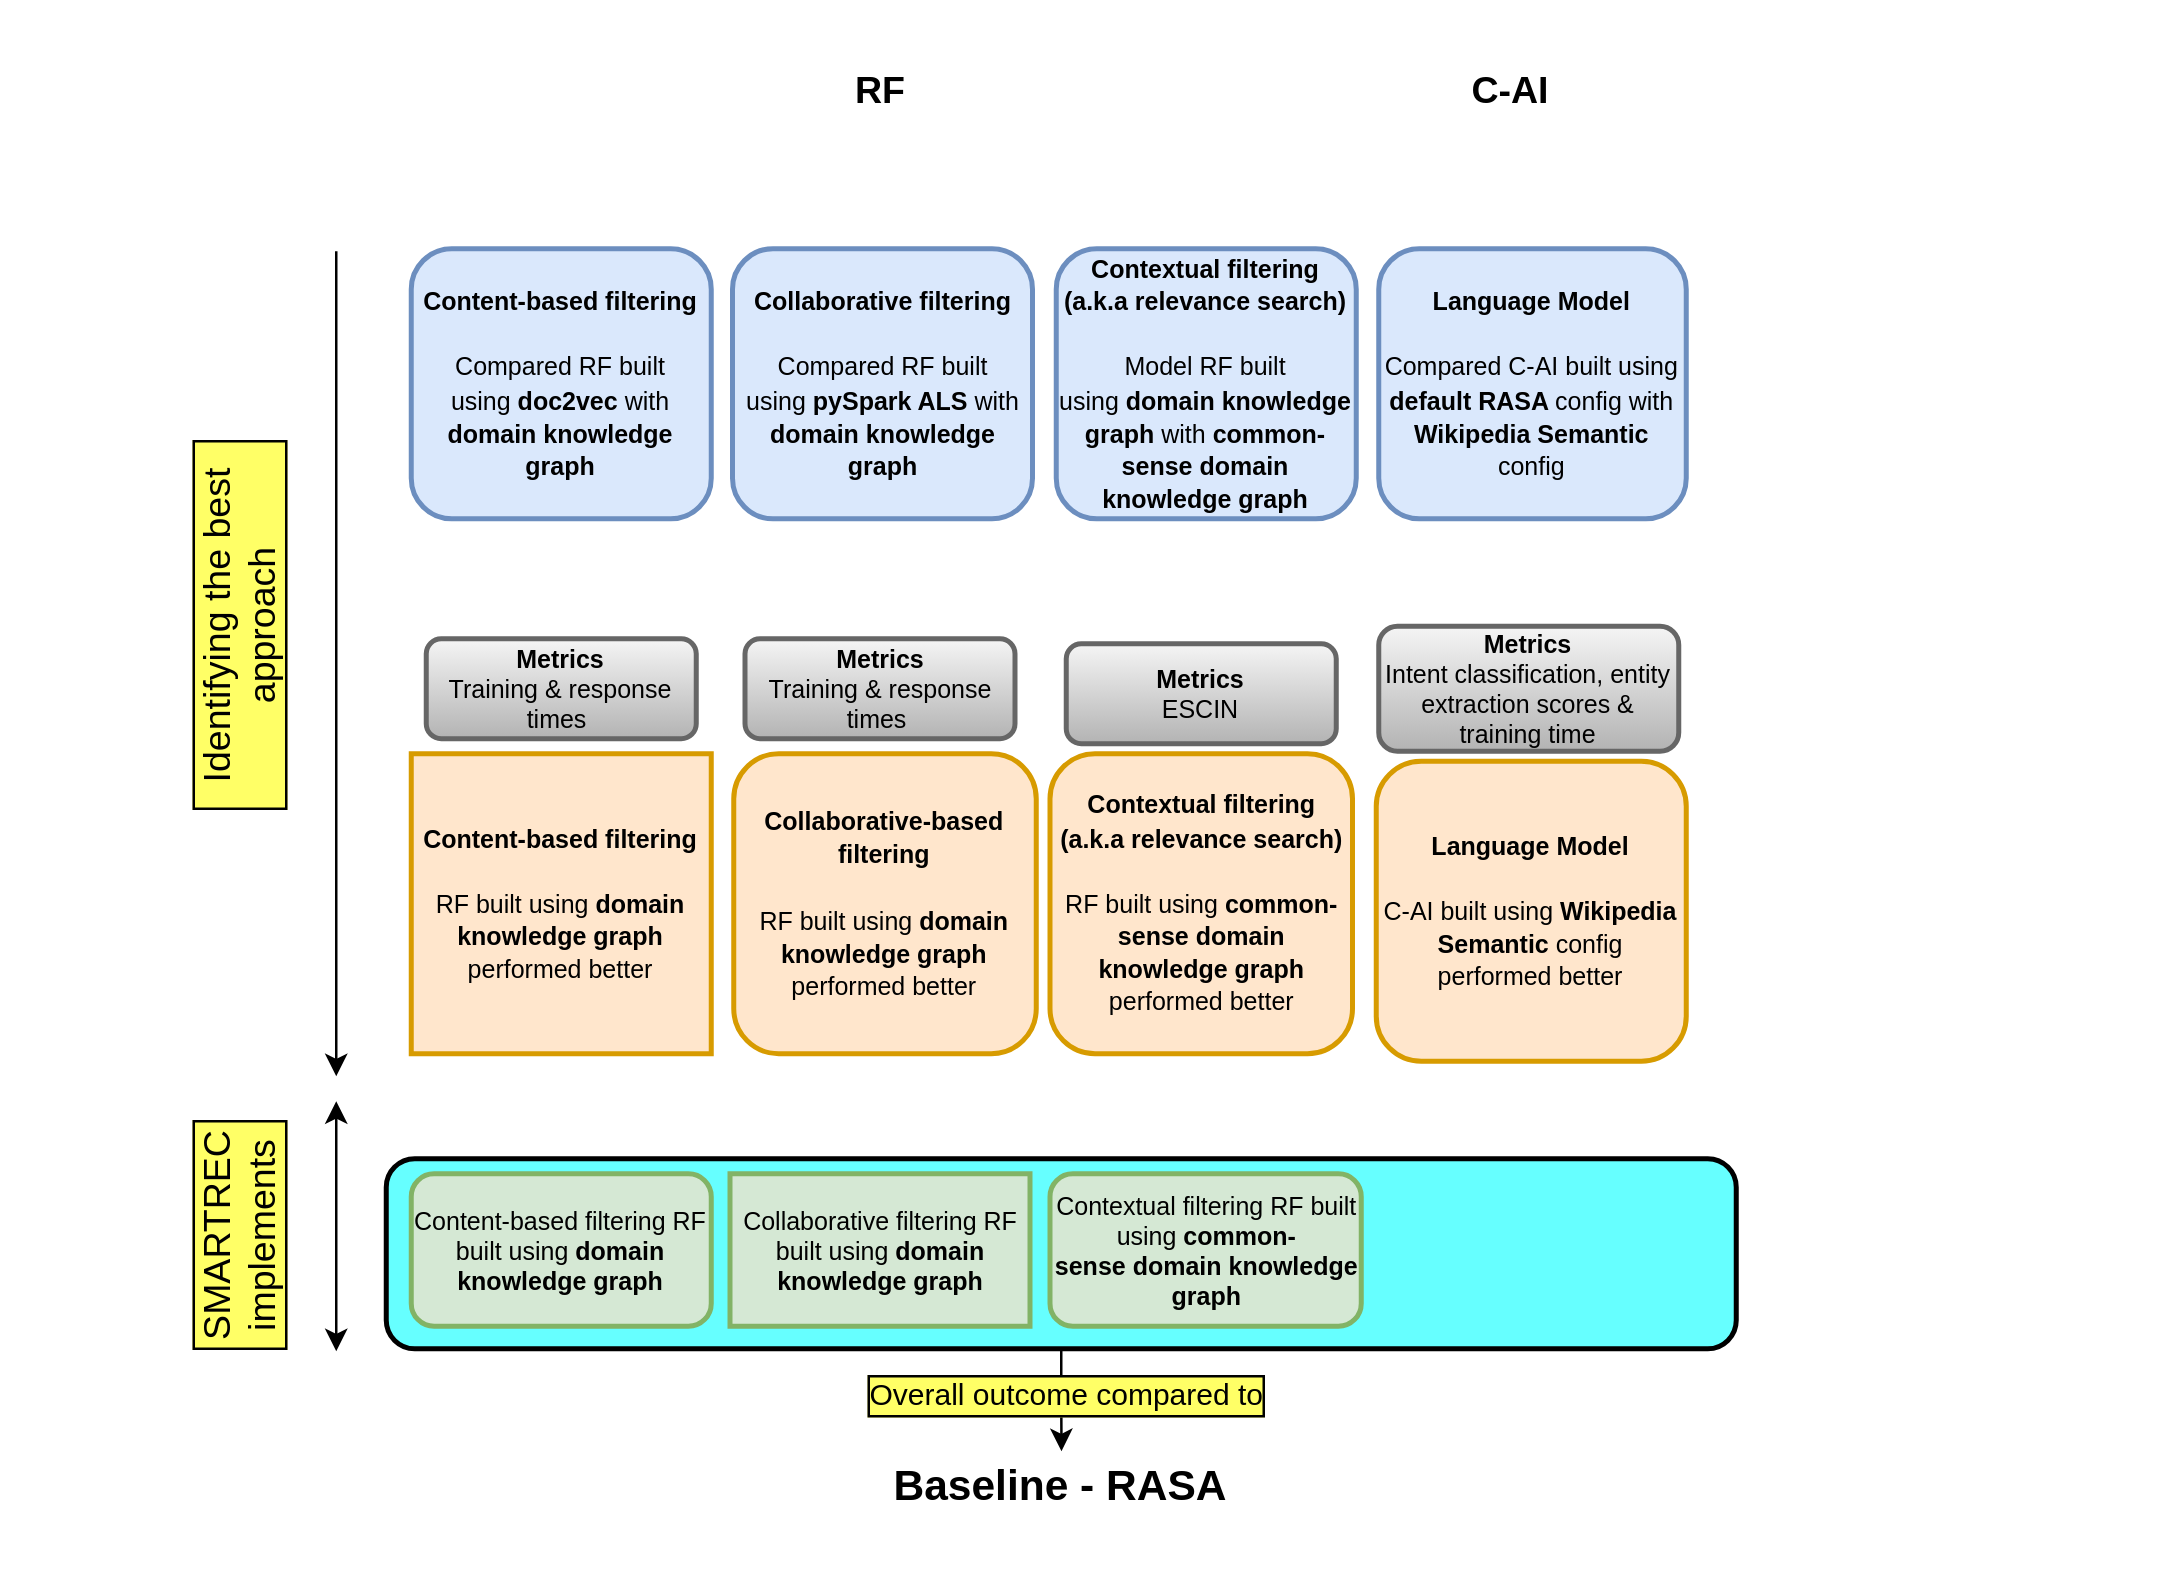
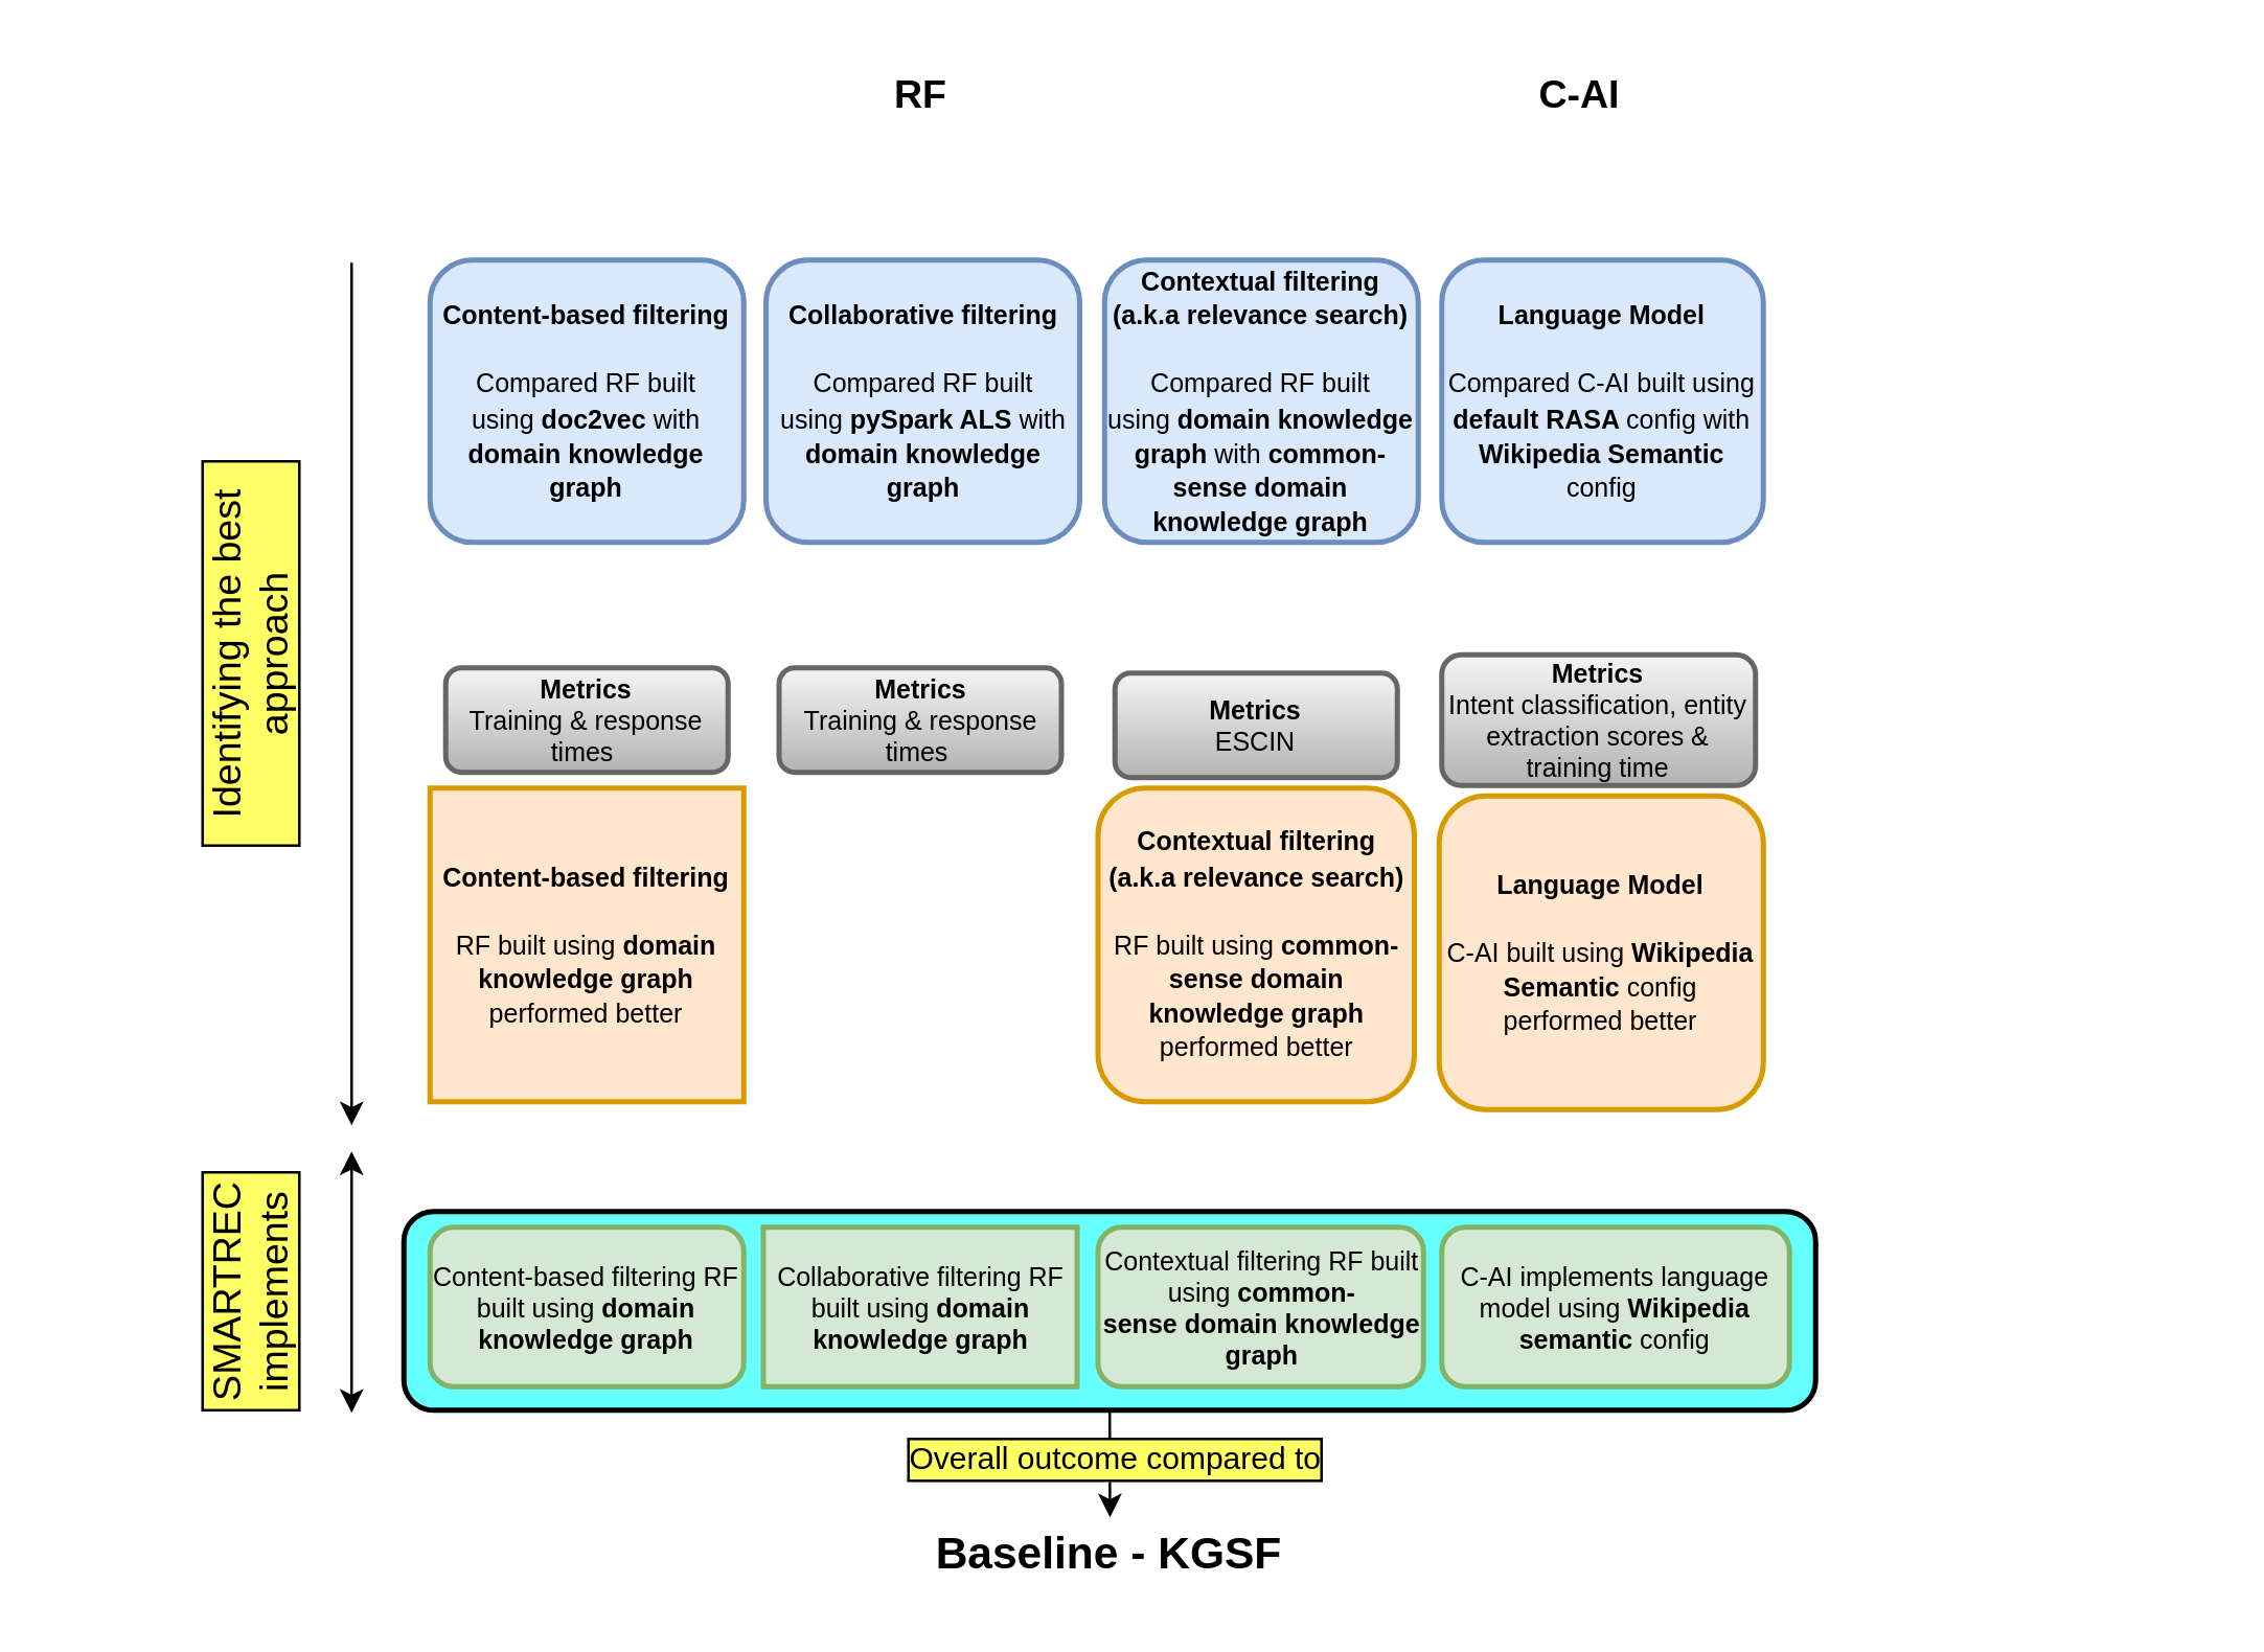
- <mxCell id="16" value="&lt;font style=&quot;font-size: 10px&quot;&gt;&lt;b&gt;Contextual filtering&lt;br&gt;(a.k.a relevance search)&lt;br&gt;&lt;/b&gt;&lt;br&gt;Model RF built using&amp;nbsp;&lt;b&gt;domain knowledge graph&lt;/b&gt; with &lt;b&gt;common-sense&lt;/b&gt;&amp;nbsp;&lt;b&gt;domain knowledge graph&lt;/b&gt;&lt;/font&gt;" style="rounded=1;whiteSpace=wrap;html=1;fontSize=11;strokeColor=#6c8ebf;strokeWidth=2;fillColor=#dae8fc;" vertex="1" parent="1"><mxGeometry x="422" y="99" width="120" height="108" as="geometry" /></mxCell>
+ <mxCell id="16" value="&lt;font style=&quot;font-size: 10px&quot;&gt;&lt;b&gt;Contextual filtering&lt;br&gt;(a.k.a relevance search)&lt;br&gt;&lt;/b&gt;&lt;br&gt;Compared RF built using&amp;nbsp;&lt;b&gt;domain knowledge graph&lt;/b&gt; with &lt;b&gt;common-sense&lt;/b&gt;&amp;nbsp;&lt;b&gt;domain knowledge graph&lt;/b&gt;&lt;/font&gt;" style="rounded=1;whiteSpace=wrap;html=1;fontSize=11;strokeColor=#6c8ebf;strokeWidth=2;fillColor=#dae8fc;" vertex="1" parent="1"><mxGeometry x="422" y="99" width="120" height="108" as="geometry" /></mxCell>
- <mxCell id="8" value="&lt;font style=&quot;font-size: 10px&quot;&gt;&lt;b&gt;Collaborative-based filtering&lt;br&gt;&lt;/b&gt;&lt;br&gt;RF built using&amp;nbsp;&lt;b&gt;domain knowledge graph&lt;/b&gt;&lt;br&gt;performed better&lt;br&gt;&lt;/font&gt;" style="rounded=1;whiteSpace=wrap;html=1;fontSize=11;strokeColor=#d79b00;strokeWidth=2;fillColor=#ffe6cc;" vertex="1" parent="1"><mxGeometry x="293" y="301" width="121" height="120" as="geometry" /></mxCell>
+ <mxCell id="23" value="C-AI implements language model using &lt;b&gt;Wikipedia semantic&lt;/b&gt; config" style="rounded=1;whiteSpace=wrap;html=1;fontSize=10;strokeColor=#82b366;strokeWidth=2;fillColor=#d5e8d4;" vertex="1" parent="1"><mxGeometry x="551" y="469" width="133" height="61" as="geometry" /></mxCell>
- <mxCell id="24" value="&lt;font style=&quot;font-size: 17px&quot;&gt;Baseline - RASA&lt;/font&gt;" style="text;html=1;strokeColor=none;fillColor=none;align=center;verticalAlign=middle;whiteSpace=wrap;rounded=0;fontSize=10;fontStyle=1" vertex="1" parent="1"><mxGeometry x="345.87" y="580" width="156.25" height="30" as="geometry" /></mxCell>
+ <mxCell id="24" value="&lt;font style=&quot;font-size: 17px&quot;&gt;Baseline - KGSF&lt;/font&gt;" style="text;html=1;strokeColor=none;fillColor=none;align=center;verticalAlign=middle;whiteSpace=wrap;rounded=0;fontSize=10;fontStyle=1" vertex="1" parent="1"><mxGeometry x="345.87" y="580" width="156.25" height="30" as="geometry" /></mxCell>
